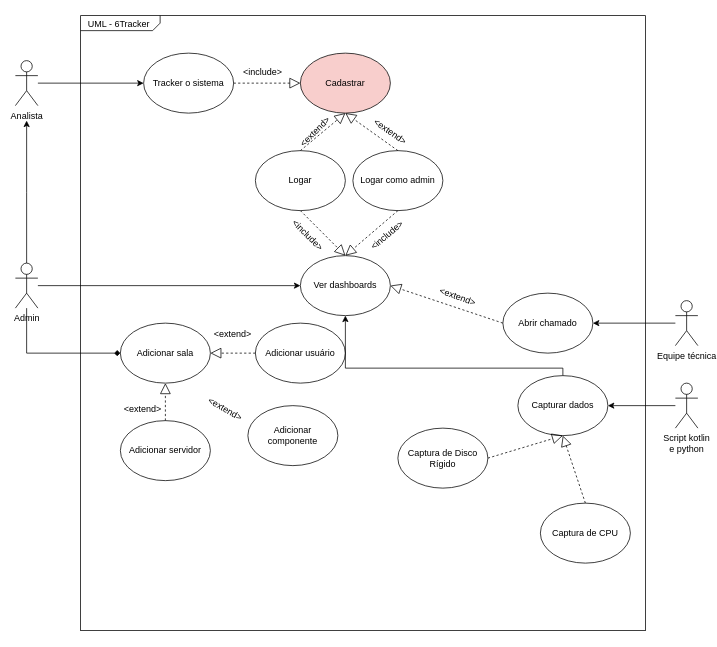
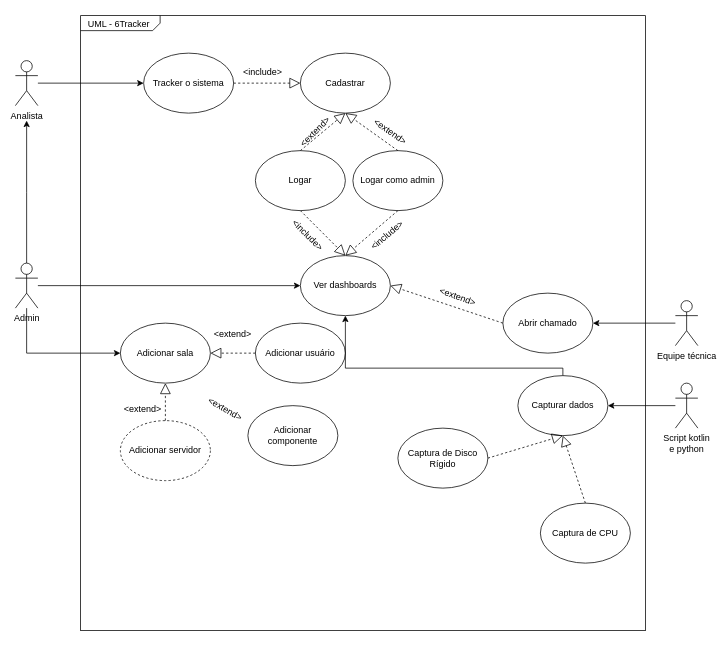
- <mxCell id="10" value="Cadastrar" style="ellipse;whiteSpace=wrap;html=1;fillColor=#f8cecc;" parent="1" vertex="1"><mxGeometry x="400" y="70" width="120" height="80" as="geometry" /></mxCell>
+ <mxCell id="10" value="Cadastrar" style="ellipse;whiteSpace=wrap;html=1;" parent="1" vertex="1"><mxGeometry x="400" y="70" width="120" height="80" as="geometry" /></mxCell>
- <mxCell id="7" style="edgeStyle=orthogonalEdgeStyle;rounded=0;orthogonalLoop=1;jettySize=auto;html=1;entryX=0;entryY=0.5;entryDx=0;entryDy=0;endArrow=diamond;" parent="1" source="8" target="18" edge="1"><mxGeometry relative="1" as="geometry"><Array as="points"><mxPoint x="35" y="470" /></Array></mxGeometry></mxCell>
+ <mxCell id="7" style="edgeStyle=orthogonalEdgeStyle;rounded=0;orthogonalLoop=1;jettySize=auto;html=1;entryX=0;entryY=0.5;entryDx=0;entryDy=0;" parent="1" source="8" target="18" edge="1"><mxGeometry relative="1" as="geometry"><Array as="points"><mxPoint x="35" y="470" /></Array></mxGeometry></mxCell>
- <mxCell id="19" value="Adicionar servidor" style="ellipse;whiteSpace=wrap;html=1;" parent="1" vertex="1"><mxGeometry x="160" y="560" width="120" height="80" as="geometry" /></mxCell>
+ <mxCell id="19" value="Adicionar servidor" style="ellipse;whiteSpace=wrap;html=1;dashed=1;" parent="1" vertex="1"><mxGeometry x="160" y="560" width="120" height="80" as="geometry" /></mxCell>
